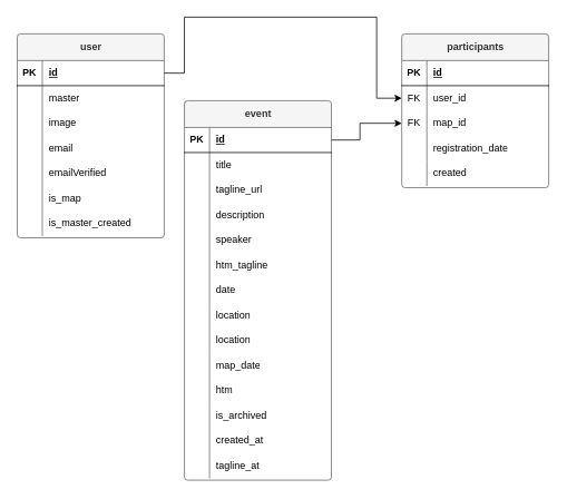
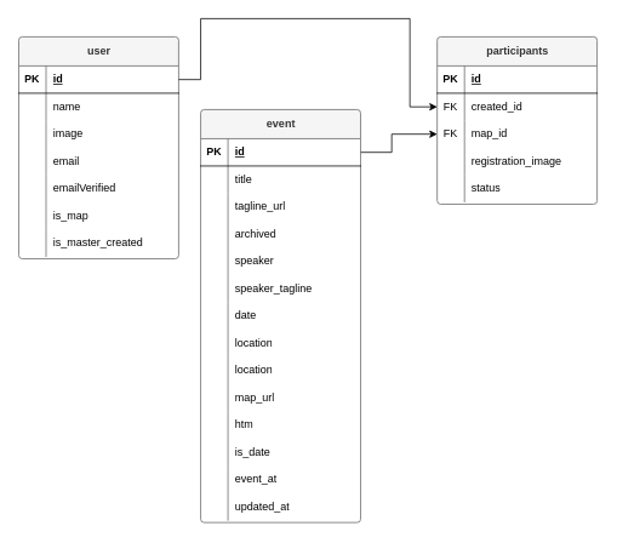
- <mxCell id="8" value="master" style="shape=partialRectangle;connectable=0;fillColor=none;top=0;left=0;bottom=0;right=0;align=left;spacingLeft=6;overflow=hidden;whiteSpace=wrap;html=1;" parent="6" vertex="1"><mxGeometry x="30" width="145.79" height="30" as="geometry"><mxRectangle width="145.79" height="30" as="alternateBounds" /></mxGeometry></mxCell>
+ <mxCell id="8" value="name" style="shape=partialRectangle;connectable=0;fillColor=none;top=0;left=0;bottom=0;right=0;align=left;spacingLeft=6;overflow=hidden;whiteSpace=wrap;html=1;" parent="6" vertex="1"><mxGeometry x="30" width="145.79" height="30" as="geometry"><mxRectangle width="145.79" height="30" as="alternateBounds" /></mxGeometry></mxCell>
- <mxCell id="30" value="user_id" style="shape=partialRectangle;connectable=0;fillColor=none;top=0;left=0;bottom=0;right=0;align=left;spacingLeft=6;overflow=hidden;whiteSpace=wrap;html=1;" parent="28" vertex="1"><mxGeometry x="30" width="145.79" height="30" as="geometry"><mxRectangle width="145.79" height="30" as="alternateBounds" /></mxGeometry></mxCell>
+ <mxCell id="30" value="created_id" style="shape=partialRectangle;connectable=0;fillColor=none;top=0;left=0;bottom=0;right=0;align=left;spacingLeft=6;overflow=hidden;whiteSpace=wrap;html=1;" parent="28" vertex="1"><mxGeometry x="30" width="145.79" height="30" as="geometry"><mxRectangle width="145.79" height="30" as="alternateBounds" /></mxGeometry></mxCell>
- <mxCell id="36" value="registration_date &lt;span class=&quot;hljs-type&quot;&gt;&lt;/span&gt;" style="shape=partialRectangle;connectable=0;fillColor=none;top=0;left=0;bottom=0;right=0;align=left;spacingLeft=6;overflow=hidden;whiteSpace=wrap;html=1;" parent="34" vertex="1"><mxGeometry x="30" width="145.79" height="30" as="geometry"><mxRectangle width="145.79" height="30" as="alternateBounds" /></mxGeometry></mxCell>
+ <mxCell id="36" value="registration_image &lt;span class=&quot;hljs-type&quot;&gt;&lt;/span&gt;" style="shape=partialRectangle;connectable=0;fillColor=none;top=0;left=0;bottom=0;right=0;align=left;spacingLeft=6;overflow=hidden;whiteSpace=wrap;html=1;" parent="34" vertex="1"><mxGeometry x="30" width="145.79" height="30" as="geometry"><mxRectangle width="145.79" height="30" as="alternateBounds" /></mxGeometry></mxCell>
- <mxCell id="39" value="created &lt;span class=&quot;hljs-type&quot;&gt;&lt;/span&gt;" style="shape=partialRectangle;connectable=0;fillColor=none;top=0;left=0;bottom=0;right=0;align=left;spacingLeft=6;overflow=hidden;whiteSpace=wrap;html=1;" parent="37" vertex="1"><mxGeometry x="30" width="145.79" height="30" as="geometry"><mxRectangle width="145.79" height="30" as="alternateBounds" /></mxGeometry></mxCell>
+ <mxCell id="39" value="status &lt;span class=&quot;hljs-type&quot;&gt;&lt;/span&gt;" style="shape=partialRectangle;connectable=0;fillColor=none;top=0;left=0;bottom=0;right=0;align=left;spacingLeft=6;overflow=hidden;whiteSpace=wrap;html=1;" parent="37" vertex="1"><mxGeometry x="30" width="145.79" height="30" as="geometry"><mxRectangle width="145.79" height="30" as="alternateBounds" /></mxGeometry></mxCell>
- <mxCell id="54" value="description" style="shape=partialRectangle;connectable=0;fillColor=none;top=0;left=0;bottom=0;right=0;align=left;spacingLeft=6;overflow=hidden;whiteSpace=wrap;html=1;" vertex="1" parent="52"><mxGeometry x="30" width="145.79" height="30" as="geometry"><mxRectangle width="145.79" height="30" as="alternateBounds" /></mxGeometry></mxCell>
+ <mxCell id="54" value="archived" style="shape=partialRectangle;connectable=0;fillColor=none;top=0;left=0;bottom=0;right=0;align=left;spacingLeft=6;overflow=hidden;whiteSpace=wrap;html=1;" vertex="1" parent="52"><mxGeometry x="30" width="145.79" height="30" as="geometry"><mxRectangle width="145.79" height="30" as="alternateBounds" /></mxGeometry></mxCell>
- <mxCell id="60" value="htm_tagline" style="shape=partialRectangle;connectable=0;fillColor=none;top=0;left=0;bottom=0;right=0;align=left;spacingLeft=6;overflow=hidden;whiteSpace=wrap;html=1;" vertex="1" parent="58"><mxGeometry x="30" width="145.79" height="30" as="geometry"><mxRectangle width="145.79" height="30" as="alternateBounds" /></mxGeometry></mxCell>
+ <mxCell id="60" value="speaker_tagline" style="shape=partialRectangle;connectable=0;fillColor=none;top=0;left=0;bottom=0;right=0;align=left;spacingLeft=6;overflow=hidden;whiteSpace=wrap;html=1;" vertex="1" parent="58"><mxGeometry x="30" width="145.79" height="30" as="geometry"><mxRectangle width="145.79" height="30" as="alternateBounds" /></mxGeometry></mxCell>
- <mxCell id="72" value="map_date" style="shape=partialRectangle;connectable=0;fillColor=none;top=0;left=0;bottom=0;right=0;align=left;spacingLeft=6;overflow=hidden;whiteSpace=wrap;html=1;" parent="70" vertex="1"><mxGeometry x="30" width="145.79" height="30" as="geometry"><mxRectangle width="145.79" height="30" as="alternateBounds" /></mxGeometry></mxCell>
+ <mxCell id="72" value="map_url" style="shape=partialRectangle;connectable=0;fillColor=none;top=0;left=0;bottom=0;right=0;align=left;spacingLeft=6;overflow=hidden;whiteSpace=wrap;html=1;" parent="70" vertex="1"><mxGeometry x="30" width="145.79" height="30" as="geometry"><mxRectangle width="145.79" height="30" as="alternateBounds" /></mxGeometry></mxCell>
- <mxCell id="78" value="is_archived" style="shape=partialRectangle;connectable=0;fillColor=none;top=0;left=0;bottom=0;right=0;align=left;spacingLeft=6;overflow=hidden;whiteSpace=wrap;html=1;" parent="76" vertex="1"><mxGeometry x="30" width="145.79" height="30" as="geometry"><mxRectangle width="145.79" height="30" as="alternateBounds" /></mxGeometry></mxCell>
+ <mxCell id="78" value="is_date" style="shape=partialRectangle;connectable=0;fillColor=none;top=0;left=0;bottom=0;right=0;align=left;spacingLeft=6;overflow=hidden;whiteSpace=wrap;html=1;" parent="76" vertex="1"><mxGeometry x="30" width="145.79" height="30" as="geometry"><mxRectangle width="145.79" height="30" as="alternateBounds" /></mxGeometry></mxCell>
- <mxCell id="81" value="created_at" style="shape=partialRectangle;connectable=0;fillColor=none;top=0;left=0;bottom=0;right=0;align=left;spacingLeft=6;overflow=hidden;whiteSpace=wrap;html=1;" parent="79" vertex="1"><mxGeometry x="30" width="145.79" height="30" as="geometry"><mxRectangle width="145.79" height="30" as="alternateBounds" /></mxGeometry></mxCell>
+ <mxCell id="81" value="event_at" style="shape=partialRectangle;connectable=0;fillColor=none;top=0;left=0;bottom=0;right=0;align=left;spacingLeft=6;overflow=hidden;whiteSpace=wrap;html=1;" parent="79" vertex="1"><mxGeometry x="30" width="145.79" height="30" as="geometry"><mxRectangle width="145.79" height="30" as="alternateBounds" /></mxGeometry></mxCell>
- <mxCell id="84" value="tagline_at" style="shape=partialRectangle;connectable=0;fillColor=none;top=0;left=0;bottom=0;right=0;align=left;spacingLeft=6;overflow=hidden;whiteSpace=wrap;html=1;" parent="82" vertex="1"><mxGeometry x="30" width="145.79" height="30" as="geometry"><mxRectangle width="145.79" height="30" as="alternateBounds" /></mxGeometry></mxCell>
+ <mxCell id="84" value="updated_at" style="shape=partialRectangle;connectable=0;fillColor=none;top=0;left=0;bottom=0;right=0;align=left;spacingLeft=6;overflow=hidden;whiteSpace=wrap;html=1;" parent="82" vertex="1"><mxGeometry x="30" width="145.79" height="30" as="geometry"><mxRectangle width="145.79" height="30" as="alternateBounds" /></mxGeometry></mxCell>
